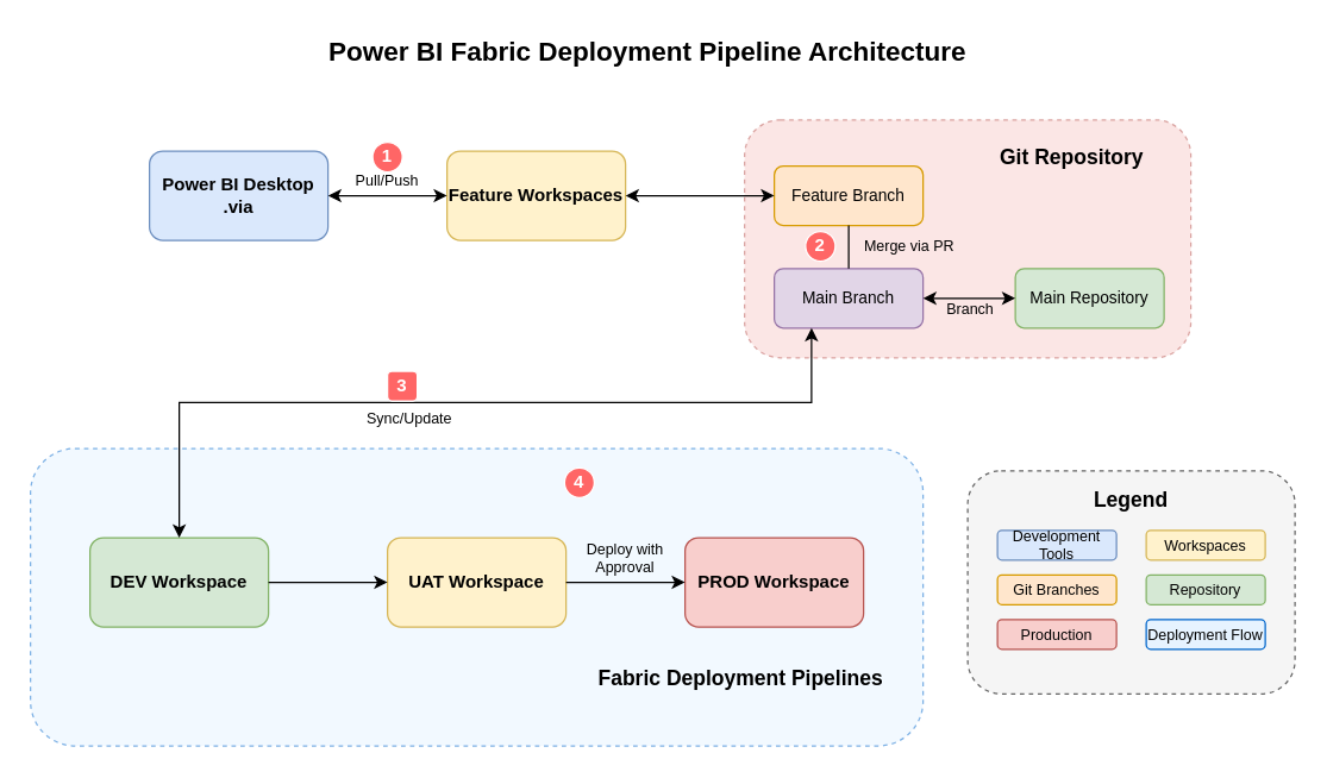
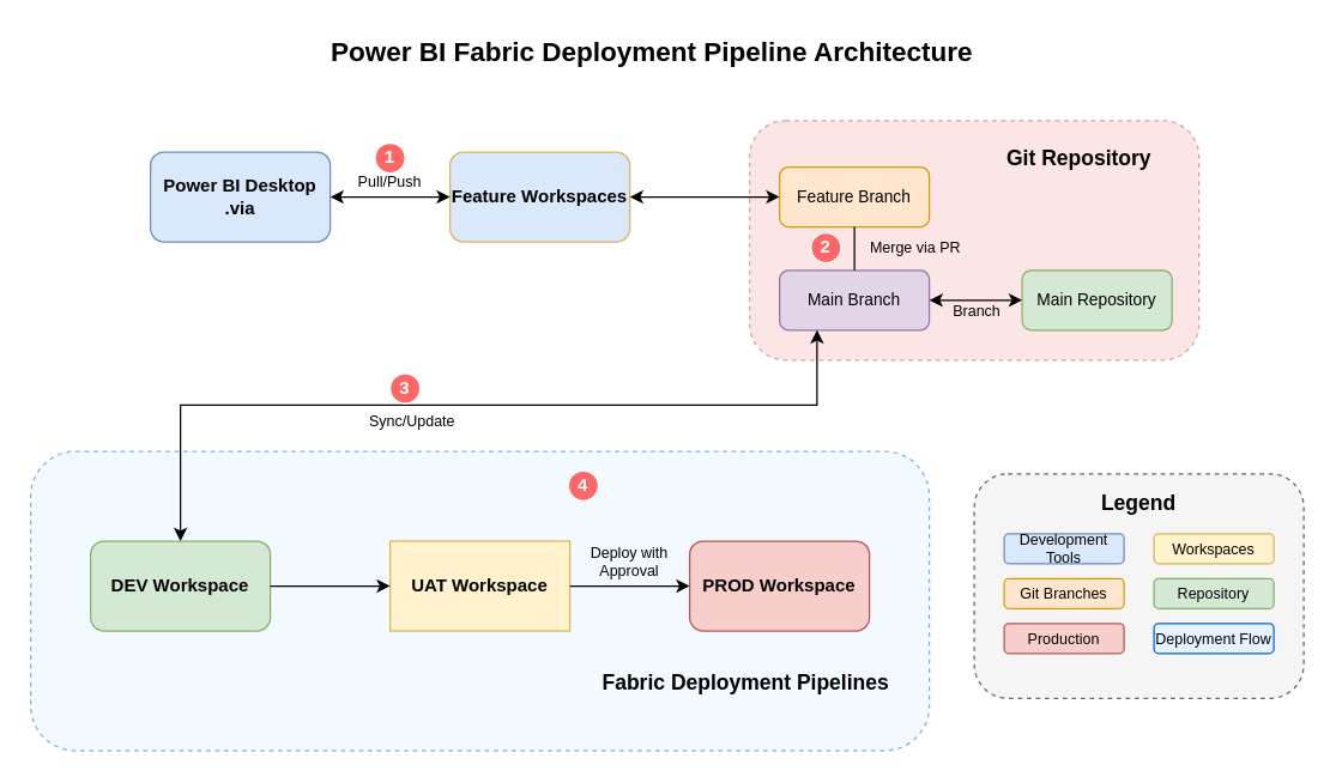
- <mxCell id="4" value="Feature Workspaces" style="rounded=1;whiteSpace=wrap;html=1;fillColor=#fff2cc;strokeColor=#d6b656;fontSize=12;fontStyle=1;" parent="1" vertex="1"><mxGeometry x="300" y="101" width="120" height="60" as="geometry" /></mxCell>
+ <mxCell id="4" value="Feature Workspaces" style="rounded=1;whiteSpace=wrap;html=1;fillColor=#dae8fc;strokeColor=#d6b656;fontSize=12;fontStyle=1;" parent="1" vertex="1"><mxGeometry x="300" y="101" width="120" height="60" as="geometry" /></mxCell>
- <mxCell id="37" value="3" style="whiteSpace=wrap;html=1;aspect=fixed;fillColor=#ff6666;strokeColor=#ffffff;fontColor=#ffffff;fontSize=12;fontStyle=1;rounded=1;" parent="1" vertex="1"><mxGeometry x="260" y="249" width="20" height="20" as="geometry" /></mxCell>
+ <mxCell id="37" value="3" style="ellipse;whiteSpace=wrap;html=1;aspect=fixed;fillColor=#ff6666;strokeColor=#ffffff;fontColor=#ffffff;fontSize=12;fontStyle=1;" parent="1" vertex="1"><mxGeometry x="260" y="249" width="20" height="20" as="geometry" /></mxCell>
- <mxCell id="13" value="UAT Workspace" style="rounded=1;whiteSpace=wrap;html=1;fillColor=#fff2cc;strokeColor=#d6b656;fontSize=12;fontStyle=1;" parent="1" vertex="1"><mxGeometry x="260" y="361" width="120" height="60" as="geometry" /></mxCell>
+ <mxCell id="13" value="UAT Workspace" style="whiteSpace=wrap;html=1;fillColor=#fff2cc;strokeColor=#d6b656;fontSize=12;fontStyle=1;rounded=0;" parent="1" vertex="1"><mxGeometry x="260" y="361" width="120" height="60" as="geometry" /></mxCell>
